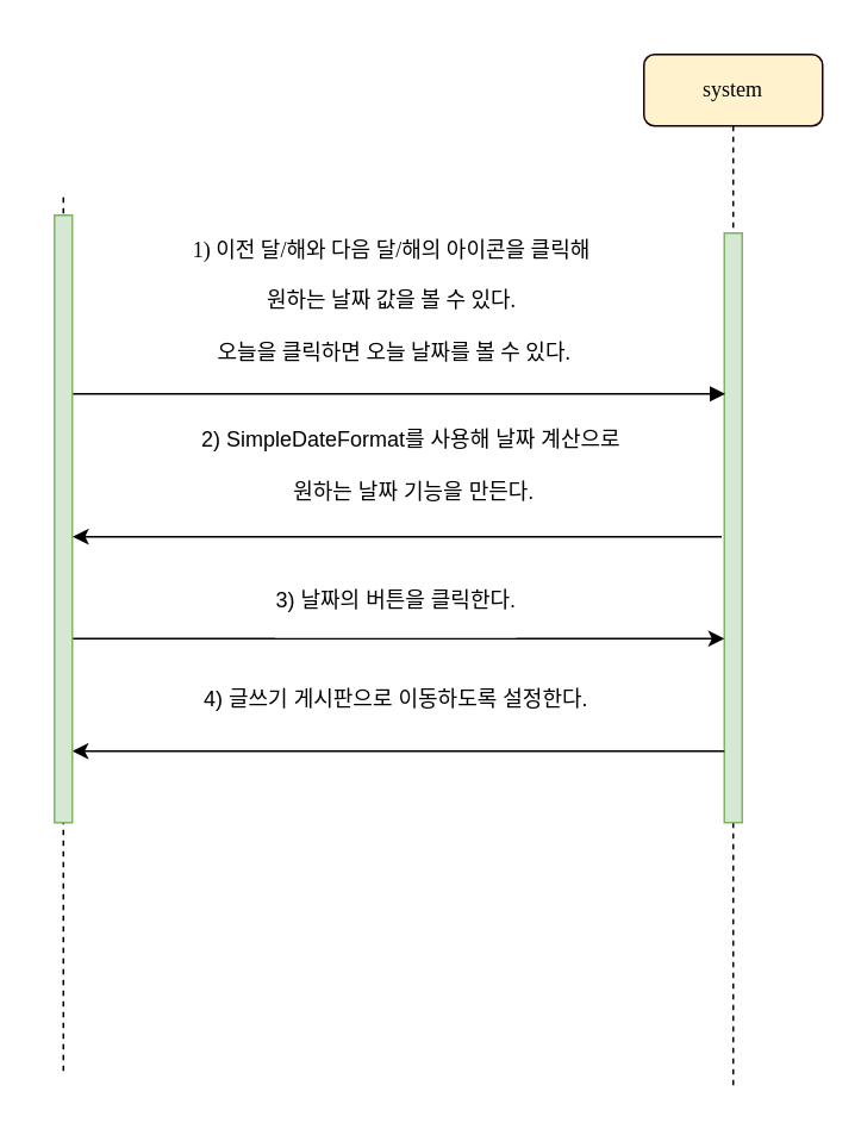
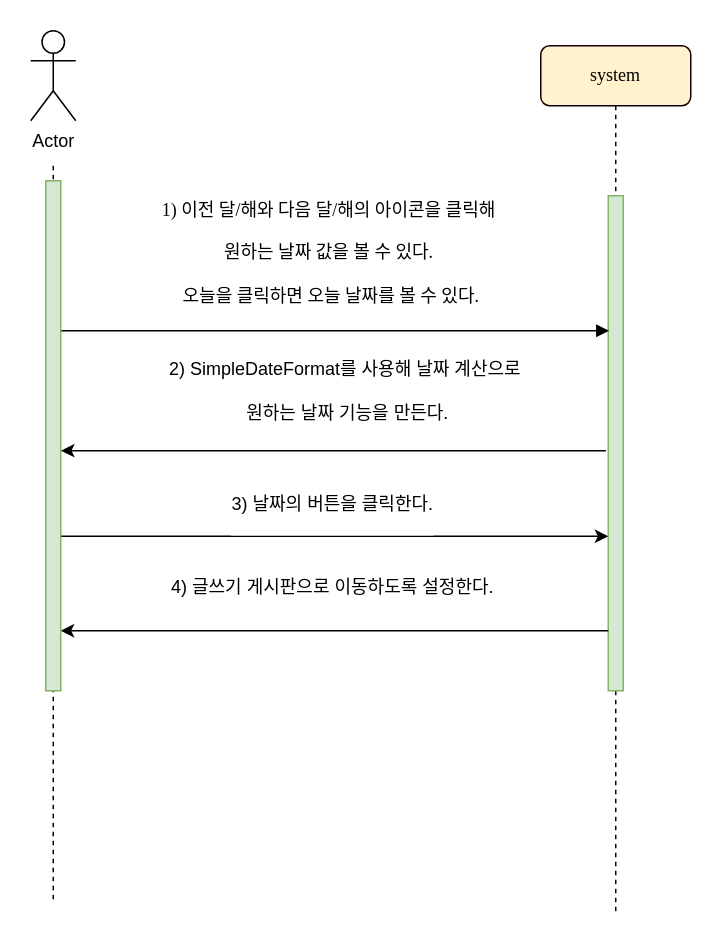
+ <mxCell id="6" value="Actor" style="shape=umlActor;verticalLabelPosition=bottom;labelBackgroundColor=#ffffff;verticalAlign=top;html=1;outlineConnect=0;" parent="1" vertex="1"><mxGeometry x="20" y="20" width="30" height="60" as="geometry" /></mxCell>
